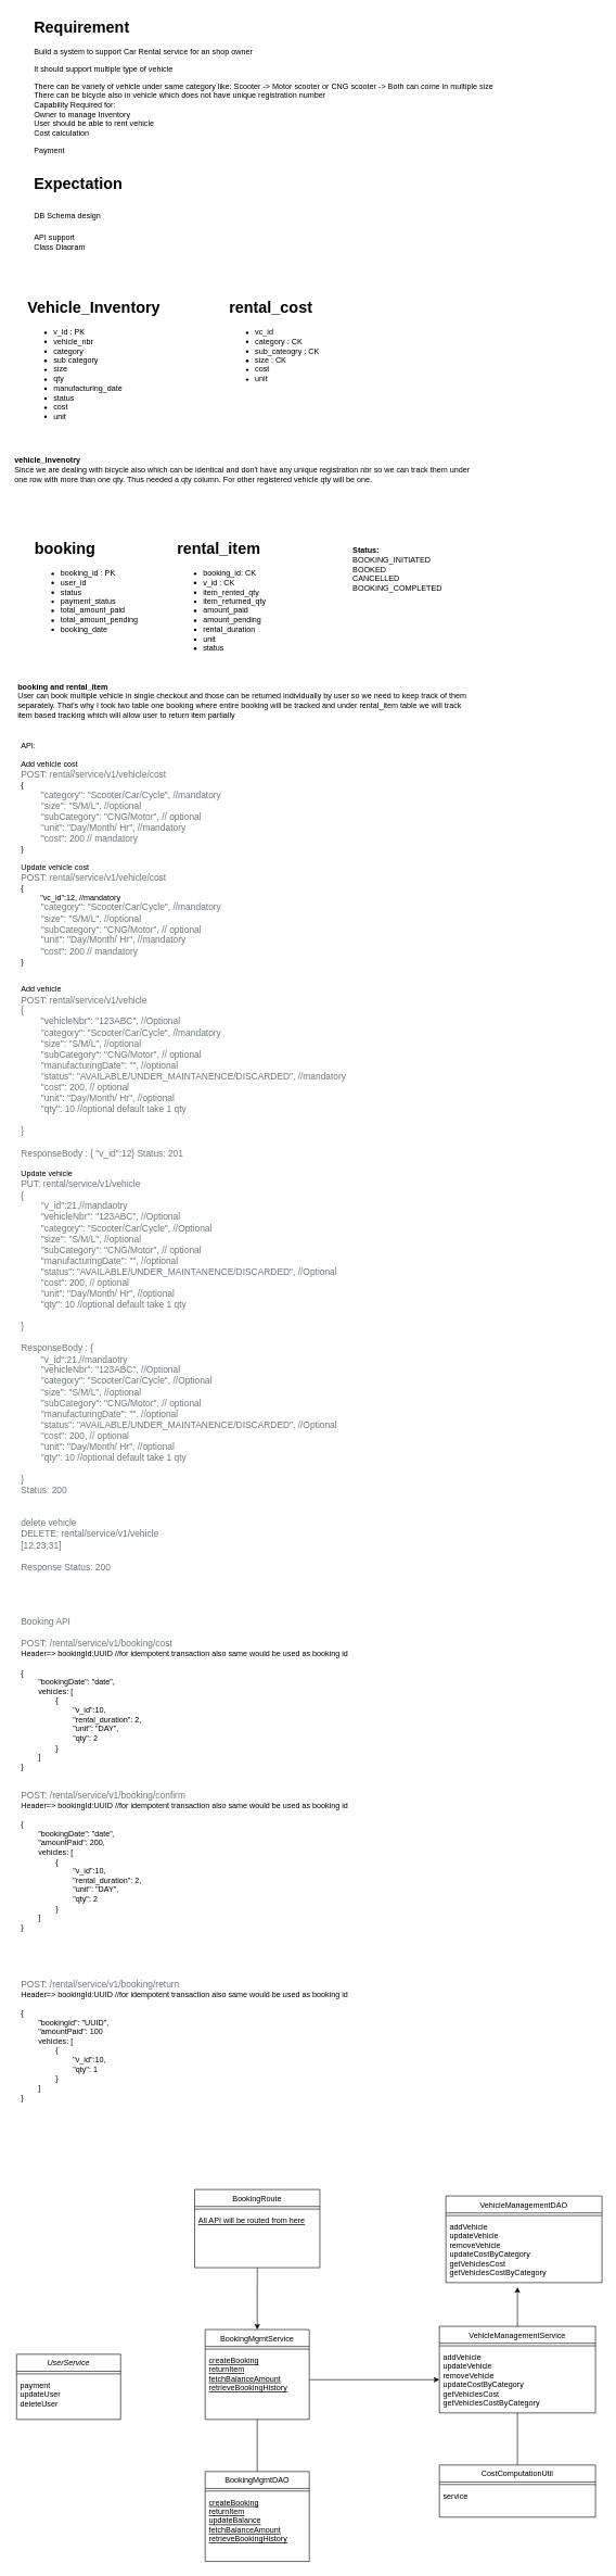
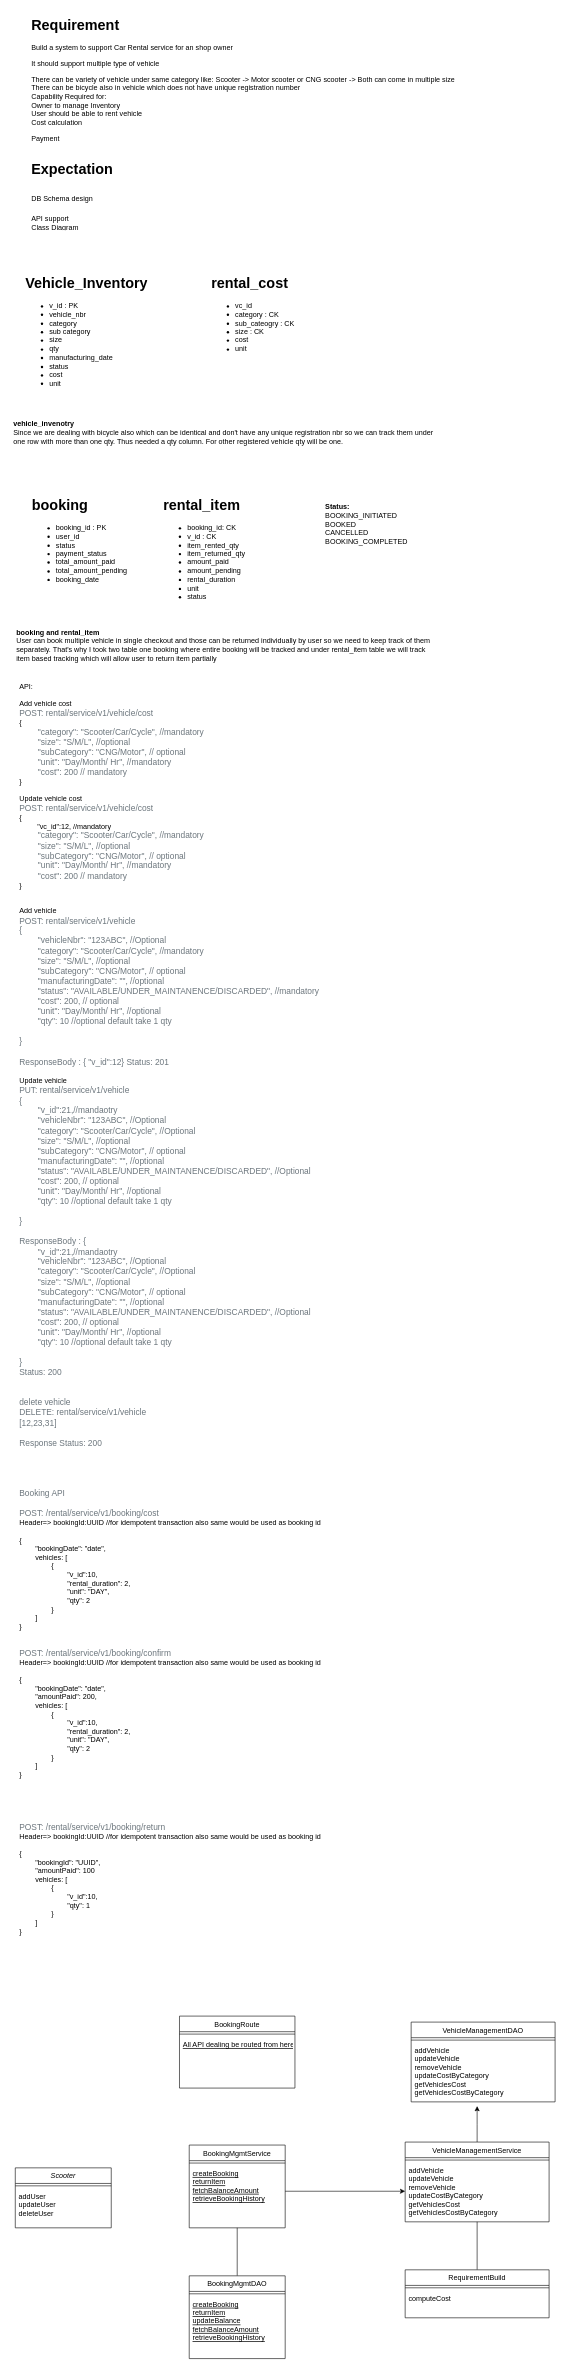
- <mxCell id="37" value="All API will be routed from here" style="text;align=left;verticalAlign=top;spacingLeft=4;spacingRight=4;overflow=hidden;rotatable=0;points=[[0,0.5],[1,0.5]];portConstraint=eastwest;fontStyle=4" vertex="1" parent="35"><mxGeometry y="34" width="192.5" height="86" as="geometry" /></mxCell>
+ <mxCell id="37" value="All API dealing be routed from here" style="text;align=left;verticalAlign=top;spacingLeft=4;spacingRight=4;overflow=hidden;rotatable=0;points=[[0,0.5],[1,0.5]];portConstraint=eastwest;fontStyle=4" vertex="1" parent="35"><mxGeometry y="34" width="192.5" height="86" as="geometry" /></mxCell>
- <mxCell id="6" value="" style="edgeStyle=orthogonalEdgeStyle;rounded=0;orthogonalLoop=1;jettySize=auto;html=1;endArrow=none;endFill=0;startArrow=classic;startFill=1;" edge="1" parent="1" source="7" target="35"><mxGeometry relative="1" as="geometry" /></mxCell>
- <mxCell id="2" value="UserService" style="swimlane;fontStyle=2;align=center;verticalAlign=top;childLayout=stackLayout;horizontal=1;startSize=26;horizontalStack=0;resizeParent=1;resizeLast=0;collapsible=1;marginBottom=0;rounded=0;shadow=0;strokeWidth=1;" vertex="1" parent="1"><mxGeometry x="25" y="3613" width="160" height="100" as="geometry"><mxRectangle x="110" y="3340" width="160" height="26" as="alternateBounds" /></mxGeometry></mxCell>
+ <mxCell id="2" value="Scooter" style="swimlane;fontStyle=2;align=center;verticalAlign=top;childLayout=stackLayout;horizontal=1;startSize=26;horizontalStack=0;resizeParent=1;resizeLast=0;collapsible=1;marginBottom=0;rounded=0;shadow=0;strokeWidth=1;" vertex="1" parent="1"><mxGeometry x="25" y="3613" width="160" height="100" as="geometry"><mxRectangle x="110" y="3340" width="160" height="26" as="alternateBounds" /></mxGeometry></mxCell>
- <mxCell id="4" value="payment&#10;updateUser&#10;deleteUser" style="text;align=left;verticalAlign=top;spacingLeft=4;spacingRight=4;overflow=hidden;rotatable=0;points=[[0,0.5],[1,0.5]];portConstraint=eastwest;" vertex="1" parent="2"><mxGeometry y="34" width="160" height="58" as="geometry" /></mxCell>
+ <mxCell id="4" value="addUser&#10;updateUser&#10;deleteUser" style="text;align=left;verticalAlign=top;spacingLeft=4;spacingRight=4;overflow=hidden;rotatable=0;points=[[0,0.5],[1,0.5]];portConstraint=eastwest;" vertex="1" parent="2"><mxGeometry y="34" width="160" height="58" as="geometry" /></mxCell>
- <mxCell id="26" value="CostComputationUtil" style="swimlane;fontStyle=0;align=center;verticalAlign=top;childLayout=stackLayout;horizontal=1;startSize=26;horizontalStack=0;resizeParent=1;resizeLast=0;collapsible=1;marginBottom=0;rounded=0;shadow=0;strokeWidth=1;" vertex="1" parent="1"><mxGeometry x="675" y="3783" width="240" height="80" as="geometry"><mxRectangle x="550" y="140" width="160" height="26" as="alternateBounds" /></mxGeometry></mxCell>
+ <mxCell id="26" value="RequirementBuild" style="swimlane;fontStyle=0;align=center;verticalAlign=top;childLayout=stackLayout;horizontal=1;startSize=26;horizontalStack=0;resizeParent=1;resizeLast=0;collapsible=1;marginBottom=0;rounded=0;shadow=0;strokeWidth=1;" vertex="1" parent="1"><mxGeometry x="675" y="3783" width="240" height="80" as="geometry"><mxRectangle x="550" y="140" width="160" height="26" as="alternateBounds" /></mxGeometry></mxCell>
- <mxCell id="28" value="service" style="text;align=left;verticalAlign=top;spacingLeft=4;spacingRight=4;overflow=hidden;rotatable=0;points=[[0,0.5],[1,0.5]];portConstraint=eastwest;" vertex="1" parent="26"><mxGeometry y="34" width="240" height="46" as="geometry" /></mxCell>
+ <mxCell id="28" value="computeCost" style="text;align=left;verticalAlign=top;spacingLeft=4;spacingRight=4;overflow=hidden;rotatable=0;points=[[0,0.5],[1,0.5]];portConstraint=eastwest;" vertex="1" parent="26"><mxGeometry y="34" width="240" height="46" as="geometry" /></mxCell>
